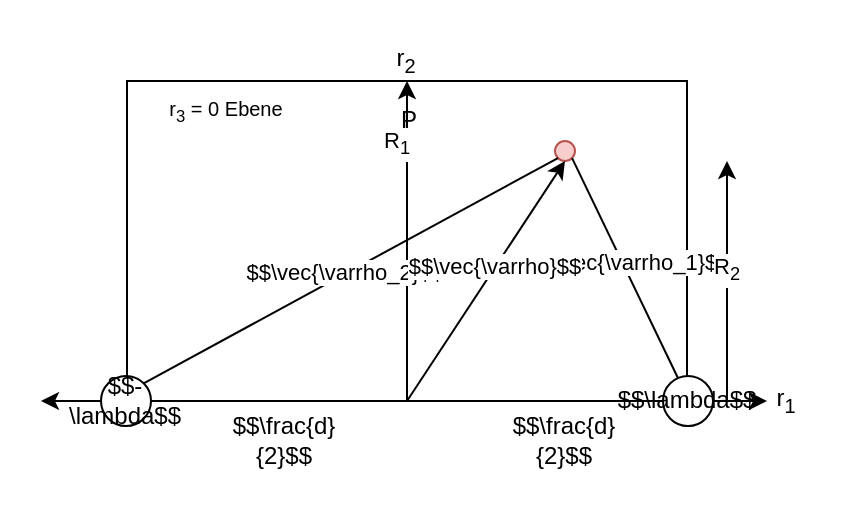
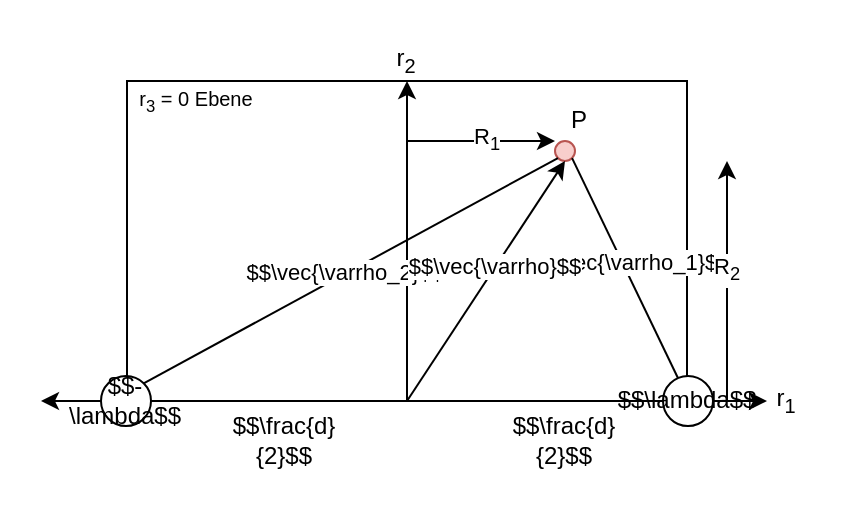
- <mxCell id="22" value="r&lt;sub&gt;3&lt;/sub&gt; = 0 Ebene" style="text;html=1;strokeColor=none;fillColor=none;align=center;verticalAlign=middle;whiteSpace=wrap;rounded=0;fontSize=10;" parent="1" vertex="1"><mxGeometry x="78" y="45" width="70" height="20" as="geometry" /></mxCell>
+ <mxCell id="22" value="r&lt;sub&gt;3&lt;/sub&gt; = 0 Ebene" style="text;html=1;strokeColor=none;fillColor=none;align=center;verticalAlign=middle;whiteSpace=wrap;rounded=0;fontSize=10;" parent="1" vertex="1"><mxGeometry x="63" y="40" width="70" height="20" as="geometry" /></mxCell>
- <mxCell id="12" value="P" style="text;html=1;strokeColor=none;fillColor=none;align=center;verticalAlign=middle;whiteSpace=wrap;rounded=0;" parent="1" vertex="1"><mxGeometry x="192" y="50" width="25" height="20" as="geometry" /></mxCell>
+ <mxCell id="12" value="P" style="text;html=1;strokeColor=none;fillColor=none;align=center;verticalAlign=middle;whiteSpace=wrap;rounded=0;" parent="1" vertex="1"><mxGeometry x="277" y="50" width="25" height="20" as="geometry" /></mxCell>
